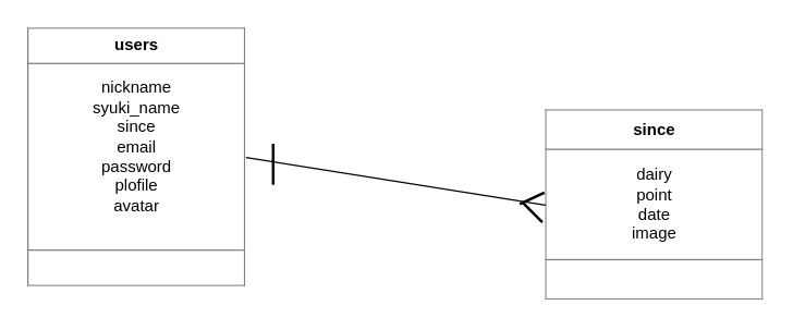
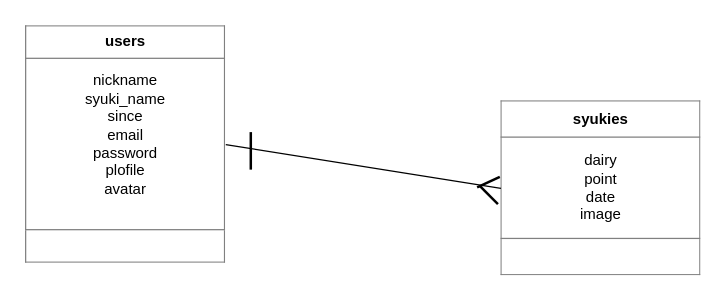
- <mxCell id="3" value="&lt;table border=&quot;1&quot; width=&quot;100%&quot; cellpadding=&quot;4&quot; style=&quot;width: 100% ; height: 100% ; border-collapse: collapse&quot;&gt;&lt;tbody&gt;&lt;tr&gt;&lt;th align=&quot;center&quot;&gt;since&lt;/th&gt;&lt;/tr&gt;&lt;tr&gt;&lt;td align=&quot;center&quot;&gt;dairy&lt;br&gt;point&lt;br&gt;date&lt;br&gt;image&lt;/td&gt;&lt;/tr&gt;&lt;tr&gt;&lt;td align=&quot;center&quot;&gt;&lt;br&gt;&lt;/td&gt;&lt;/tr&gt;&lt;/tbody&gt;&lt;/table&gt;" style="text;html=1;strokeColor=none;fillColor=none;overflow=fill;" vertex="1" parent="1"><mxGeometry x="400" y="80" width="160" height="140" as="geometry" /></mxCell>
+ <mxCell id="3" value="&lt;table border=&quot;1&quot; width=&quot;100%&quot; cellpadding=&quot;4&quot; style=&quot;width: 100% ; height: 100% ; border-collapse: collapse&quot;&gt;&lt;tbody&gt;&lt;tr&gt;&lt;th align=&quot;center&quot;&gt;syukies&lt;/th&gt;&lt;/tr&gt;&lt;tr&gt;&lt;td align=&quot;center&quot;&gt;dairy&lt;br&gt;point&lt;br&gt;date&lt;br&gt;image&lt;/td&gt;&lt;/tr&gt;&lt;tr&gt;&lt;td align=&quot;center&quot;&gt;&lt;br&gt;&lt;/td&gt;&lt;/tr&gt;&lt;/tbody&gt;&lt;/table&gt;" style="text;html=1;strokeColor=none;fillColor=none;overflow=fill;" vertex="1" parent="1"><mxGeometry x="400" y="80" width="160" height="140" as="geometry" /></mxCell>
